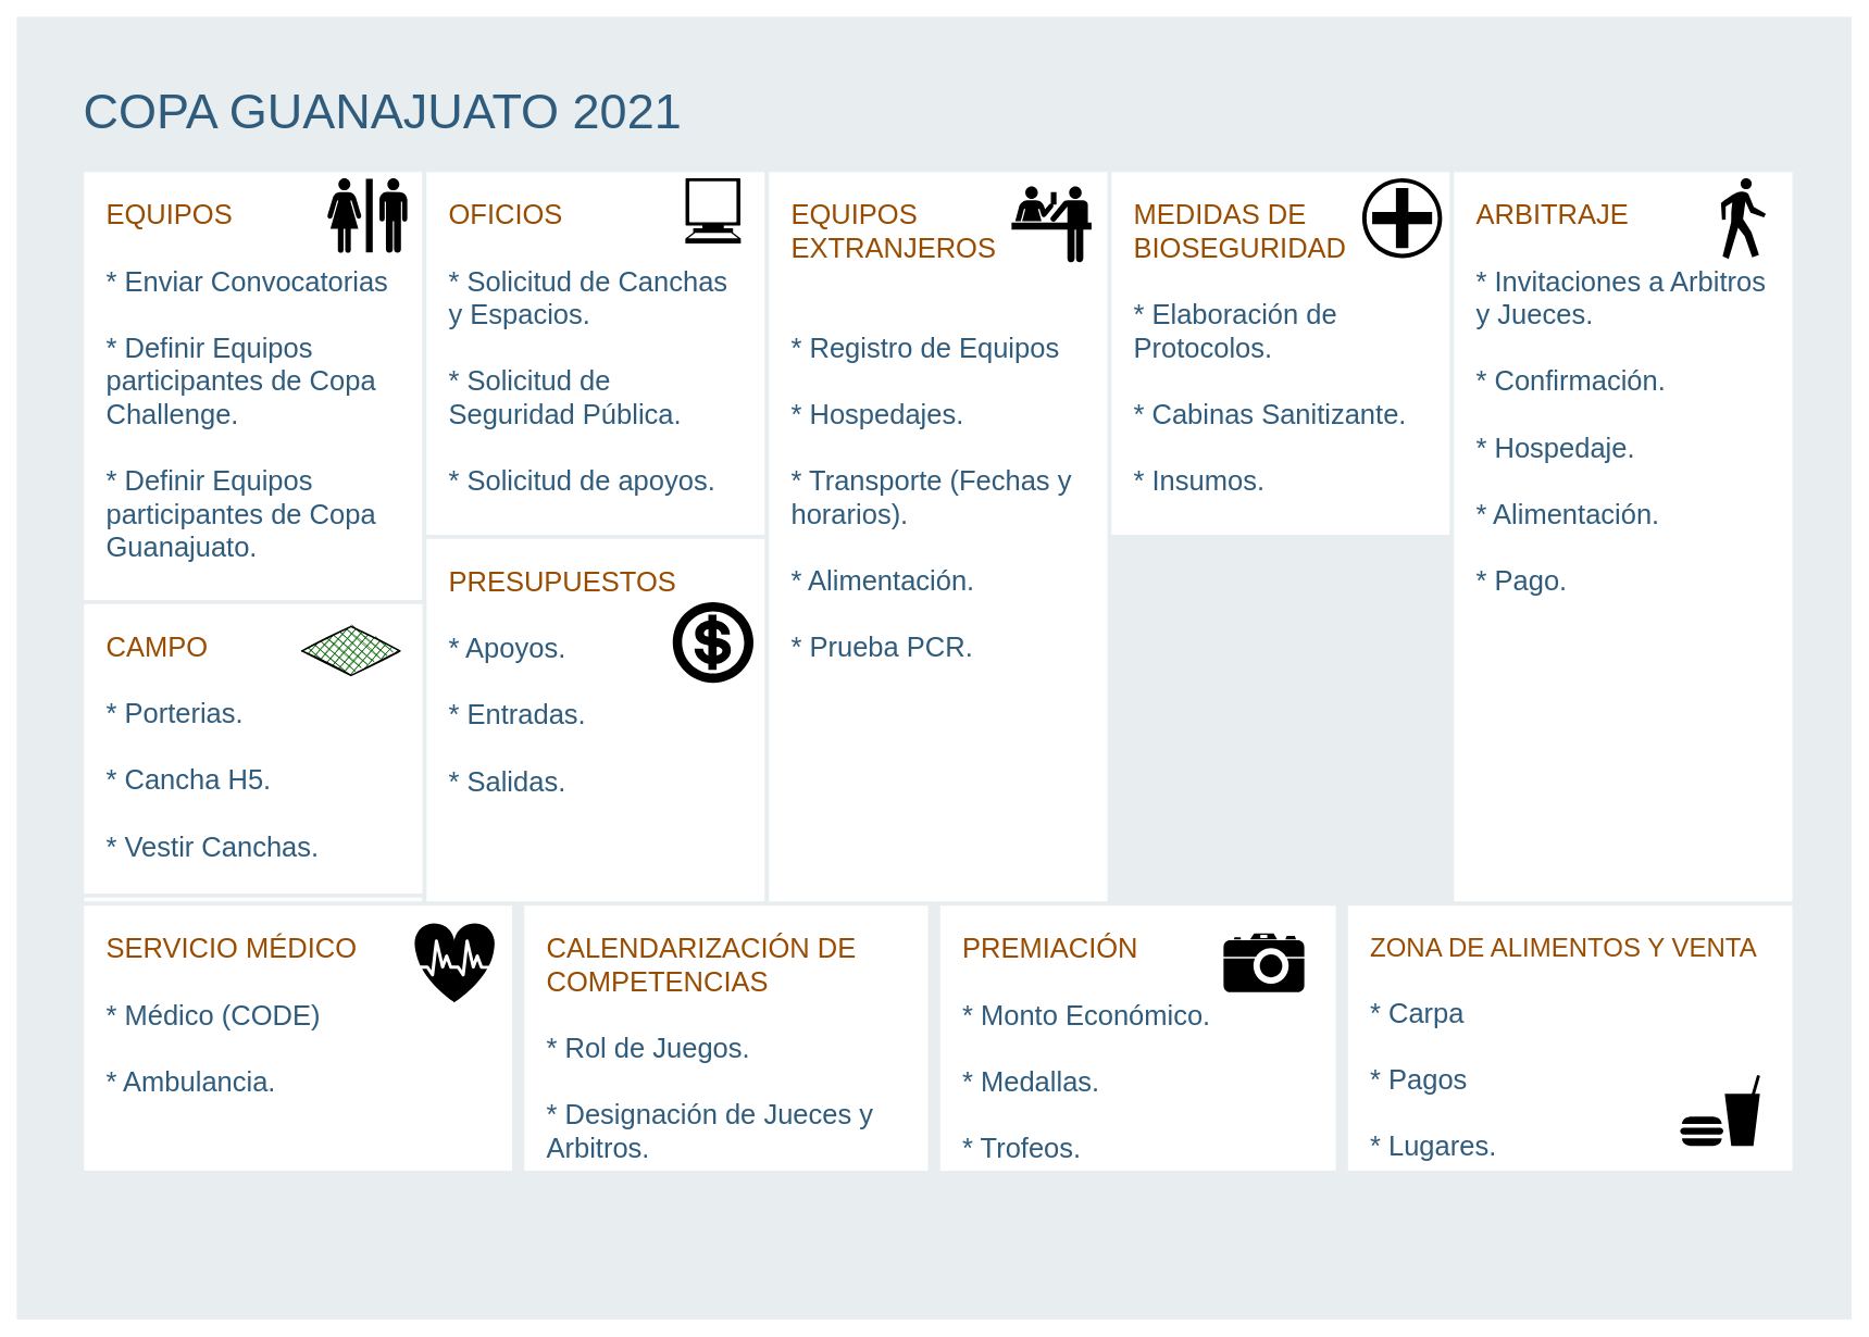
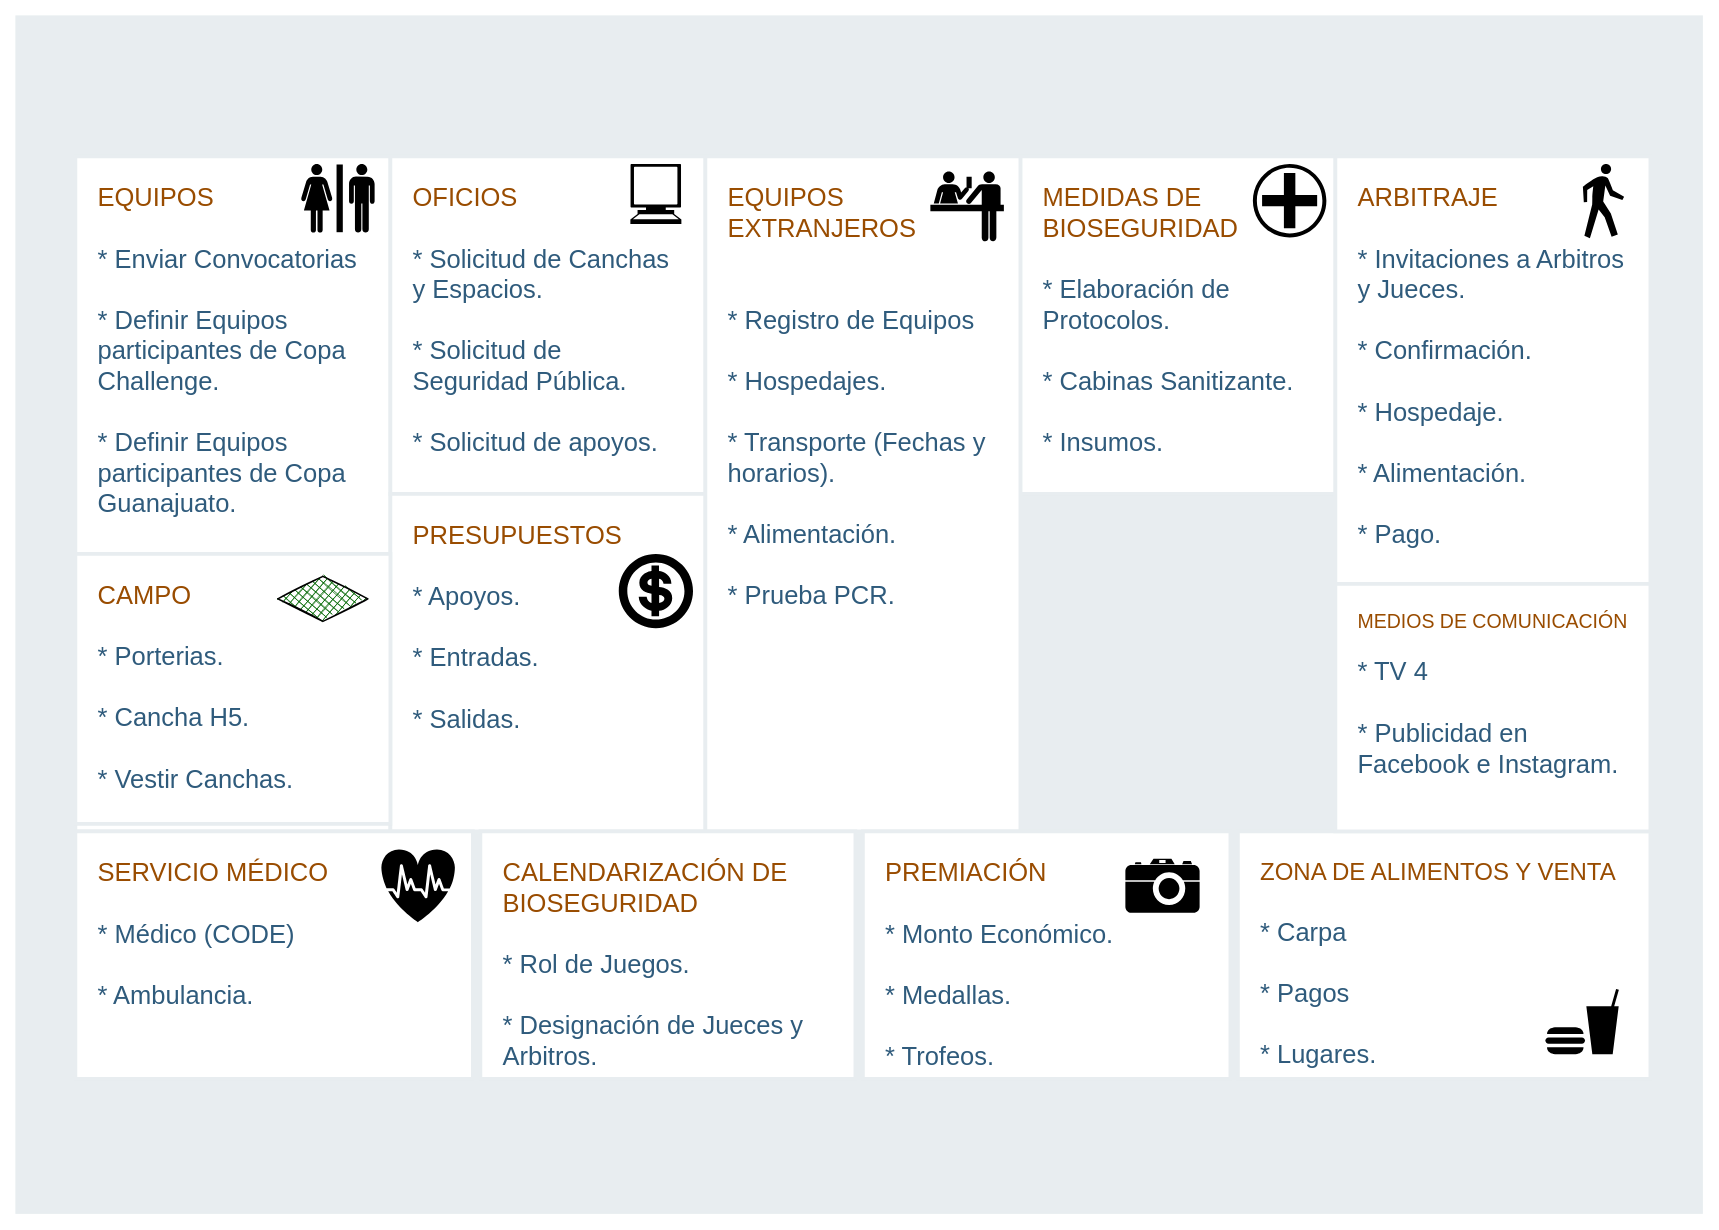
- <mxCell id="11" value="COPA GUANAJUATO 2021" style="text;html=1;resizable=0;points=[];autosize=1;align=left;verticalAlign=top;spacingTop=-4;fontSize=60;fontColor=#2F5B7C;" parent="1" vertex="1"><mxGeometry x="100" y="98" width="750" height="70" as="geometry" /></mxCell>
+ <mxCell id="25" value="&lt;div&gt;&lt;font color=&quot;#994c00&quot; size=&quot;1&quot;&gt;&lt;span style=&quot;font-size: 26px&quot;&gt;MEDIOS DE COMUNICACIÓN&lt;/span&gt;&lt;/font&gt;&lt;/div&gt;&lt;div&gt;&lt;font color=&quot;#994c00&quot; size=&quot;1&quot;&gt;&lt;span style=&quot;font-size: 26px&quot;&gt;&lt;br&gt;&lt;/span&gt;&lt;/font&gt;&lt;/div&gt;&lt;div&gt;&lt;div&gt;&lt;font style=&quot;font-size: 34px&quot;&gt;* TV 4&lt;/font&gt;&lt;/div&gt;&lt;div&gt;&lt;font style=&quot;font-size: 34px&quot;&gt;&lt;br&gt;&lt;/font&gt;&lt;/div&gt;&lt;div&gt;&lt;font style=&quot;font-size: 34px&quot;&gt;* Publicidad en Facebook e Instagram. &amp;nbsp;&lt;/font&gt;&lt;/div&gt;&lt;/div&gt;&lt;div&gt;&lt;font style=&quot;font-size: 34px&quot;&gt;&lt;br&gt;&lt;/font&gt;&lt;/div&gt;&lt;div&gt;&lt;font color=&quot;#994c00&quot; size=&quot;1&quot;&gt;&lt;span style=&quot;font-size: 26px&quot;&gt;&lt;br&gt;&lt;/span&gt;&lt;/font&gt;&lt;/div&gt;&lt;div&gt;&lt;br&gt;&lt;/div&gt;&lt;div style=&quot;font-size: 34px&quot;&gt;&amp;nbsp;&lt;/div&gt;" style="rounded=0;whiteSpace=wrap;html=1;shadow=0;labelBackgroundColor=none;strokeColor=#e8edf0;strokeWidth=5;fillColor=#ffffff;fontSize=12;fontColor=#2F5B7C;align=left;verticalAlign=top;spacing=30;" vertex="1" parent="1"><mxGeometry x="1780" y="778" width="420" height="330" as="geometry" /></mxCell>
- <mxCell id="12" value="&lt;div style=&quot;font-size: 34px&quot;&gt;&lt;font color=&quot;#994c00&quot;&gt;CALENDARIZACIÓN DE COMPETENCIAS&lt;/font&gt;&lt;/div&gt;&lt;div style=&quot;font-size: 34px&quot;&gt;&lt;br&gt;&lt;/div&gt;&lt;div style=&quot;font-size: 34px&quot;&gt;* Rol de Juegos.&amp;nbsp;&lt;/div&gt;&lt;div style=&quot;font-size: 34px&quot;&gt;&lt;br&gt;&lt;/div&gt;&lt;div style=&quot;font-size: 34px&quot;&gt;* Designación de Jueces y Arbitros.&amp;nbsp;&lt;/div&gt;" style="rounded=0;whiteSpace=wrap;html=1;shadow=0;labelBackgroundColor=none;strokeColor=#e8edf0;strokeWidth=5;fillColor=#ffffff;fontSize=12;fontColor=#2F5B7C;align=left;verticalAlign=top;spacing=30;" vertex="1" parent="1"><mxGeometry x="640" y="1108" width="500" height="330" as="geometry" /></mxCell>
+ <mxCell id="12" value="&lt;div style=&quot;font-size: 34px&quot;&gt;&lt;font color=&quot;#994c00&quot;&gt;CALENDARIZACIÓN DE BIOSEGURIDAD&lt;/font&gt;&lt;/div&gt;&lt;div style=&quot;font-size: 34px&quot;&gt;&lt;br&gt;&lt;/div&gt;&lt;div style=&quot;font-size: 34px&quot;&gt;* Rol de Juegos.&amp;nbsp;&lt;/div&gt;&lt;div style=&quot;font-size: 34px&quot;&gt;&lt;br&gt;&lt;/div&gt;&lt;div style=&quot;font-size: 34px&quot;&gt;* Designación de Jueces y Arbitros.&amp;nbsp;&lt;/div&gt;" style="rounded=0;whiteSpace=wrap;html=1;shadow=0;labelBackgroundColor=none;strokeColor=#e8edf0;strokeWidth=5;fillColor=#ffffff;fontSize=12;fontColor=#2F5B7C;align=left;verticalAlign=top;spacing=30;" vertex="1" parent="1"><mxGeometry x="640" y="1108" width="500" height="330" as="geometry" /></mxCell>
